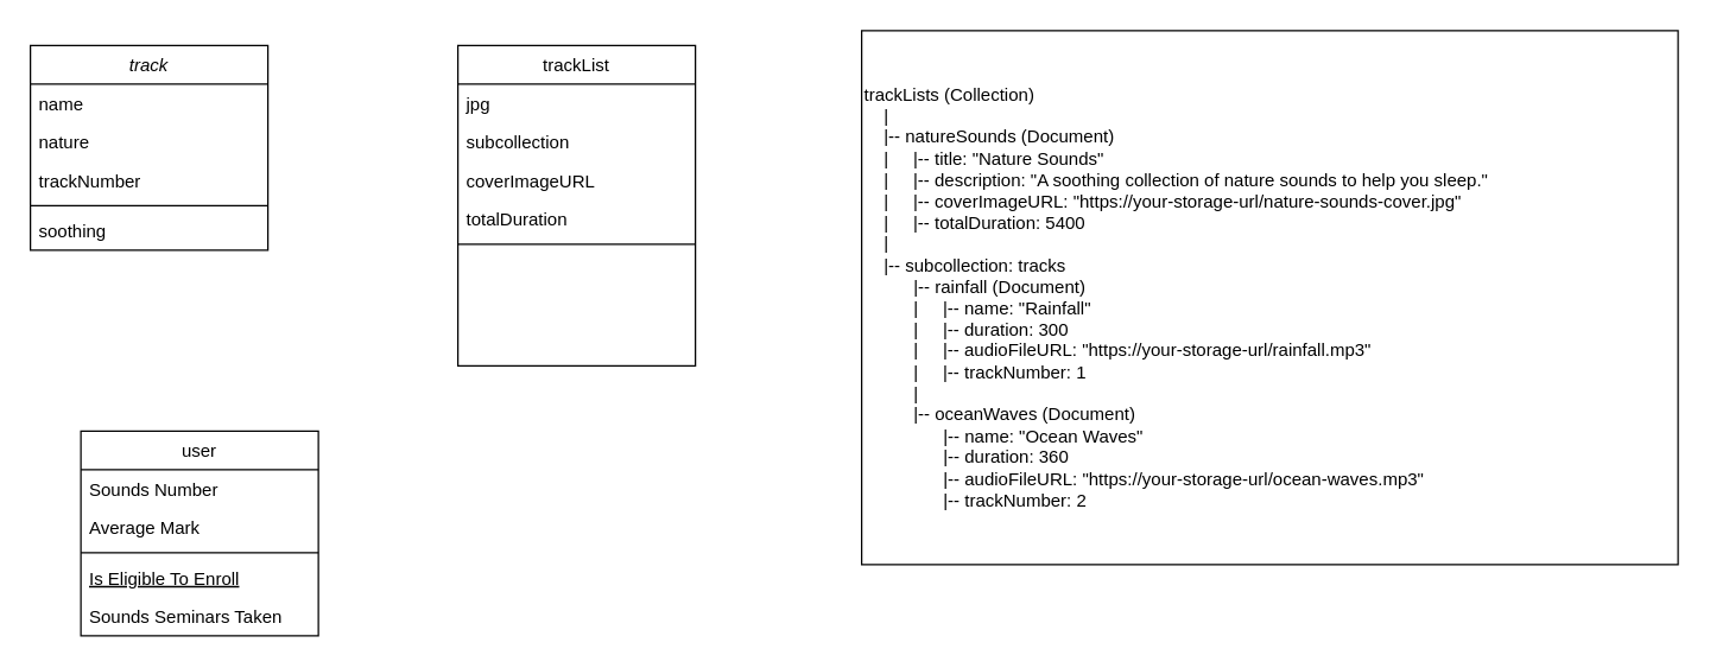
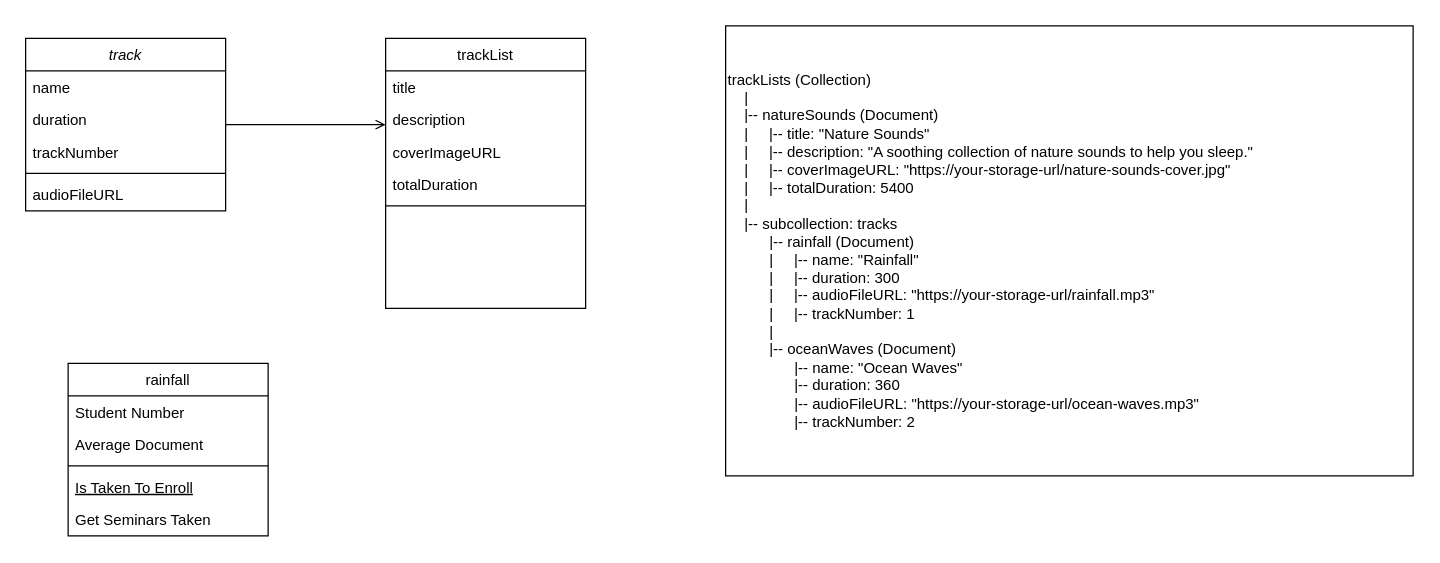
- <mxCell id="15" value="jpg" style="text;align=left;verticalAlign=top;spacingLeft=4;spacingRight=4;overflow=hidden;rotatable=0;points=[[0,0.5],[1,0.5]];portConstraint=eastwest;" parent="14" vertex="1"><mxGeometry y="26" width="160" height="26" as="geometry" /></mxCell>
+ <mxCell id="15" value="title" style="text;align=left;verticalAlign=top;spacingLeft=4;spacingRight=4;overflow=hidden;rotatable=0;points=[[0,0.5],[1,0.5]];portConstraint=eastwest;" parent="14" vertex="1"><mxGeometry y="26" width="160" height="26" as="geometry" /></mxCell>
- <mxCell id="4" value="nature" style="text;align=left;verticalAlign=top;spacingLeft=4;spacingRight=4;overflow=hidden;rotatable=0;points=[[0,0.5],[1,0.5]];portConstraint=eastwest;rounded=0;shadow=0;html=0;" parent="2" vertex="1"><mxGeometry y="52" width="160" height="26" as="geometry" /></mxCell>
+ <mxCell id="4" value="duration" style="text;align=left;verticalAlign=top;spacingLeft=4;spacingRight=4;overflow=hidden;rotatable=0;points=[[0,0.5],[1,0.5]];portConstraint=eastwest;rounded=0;shadow=0;html=0;" parent="2" vertex="1"><mxGeometry y="52" width="160" height="26" as="geometry" /></mxCell>
- <mxCell id="16" value="subcollection" style="text;align=left;verticalAlign=top;spacingLeft=4;spacingRight=4;overflow=hidden;rotatable=0;points=[[0,0.5],[1,0.5]];portConstraint=eastwest;rounded=0;shadow=0;html=0;" parent="14" vertex="1"><mxGeometry y="52" width="160" height="26" as="geometry" /></mxCell>
+ <mxCell id="16" value="description" style="text;align=left;verticalAlign=top;spacingLeft=4;spacingRight=4;overflow=hidden;rotatable=0;points=[[0,0.5],[1,0.5]];portConstraint=eastwest;rounded=0;shadow=0;html=0;" parent="14" vertex="1"><mxGeometry y="52" width="160" height="26" as="geometry" /></mxCell>
+ <mxCell id="20" value="" style="endArrow=open;shadow=0;strokeWidth=1;rounded=0;curved=0;endFill=1;edgeStyle=elbowEdgeStyle;elbow=vertical;" parent="1" source="2" target="14" edge="1"><mxGeometry x="0.5" y="41" relative="1" as="geometry"><mxPoint x="180" y="102" as="sourcePoint" /><mxPoint x="340" y="102" as="targetPoint" /><mxPoint x="-40" y="32" as="offset" /></mxGeometry></mxCell>
- <mxCell id="7" value="soothing" style="text;align=left;verticalAlign=top;spacingLeft=4;spacingRight=4;overflow=hidden;rotatable=0;points=[[0,0.5],[1,0.5]];portConstraint=eastwest;" parent="2" vertex="1"><mxGeometry y="112" width="160" height="26" as="geometry" /></mxCell>
+ <mxCell id="7" value="audioFileURL" style="text;align=left;verticalAlign=top;spacingLeft=4;spacingRight=4;overflow=hidden;rotatable=0;points=[[0,0.5],[1,0.5]];portConstraint=eastwest;" parent="2" vertex="1"><mxGeometry y="112" width="160" height="26" as="geometry" /></mxCell>
- <mxCell id="8" value="user" style="swimlane;fontStyle=0;align=center;verticalAlign=top;childLayout=stackLayout;horizontal=1;startSize=26;horizontalStack=0;resizeParent=1;resizeLast=0;collapsible=1;marginBottom=0;rounded=0;shadow=0;strokeWidth=1;" parent="1" vertex="1"><mxGeometry x="54" y="290" width="160" height="138" as="geometry"><mxRectangle x="130" y="380" width="160" height="26" as="alternateBounds" /></mxGeometry></mxCell>
+ <mxCell id="8" value="rainfall" style="swimlane;fontStyle=0;align=center;verticalAlign=top;childLayout=stackLayout;horizontal=1;startSize=26;horizontalStack=0;resizeParent=1;resizeLast=0;collapsible=1;marginBottom=0;rounded=0;shadow=0;strokeWidth=1;" parent="1" vertex="1"><mxGeometry x="54" y="290" width="160" height="138" as="geometry"><mxRectangle x="130" y="380" width="160" height="26" as="alternateBounds" /></mxGeometry></mxCell>
- <mxCell id="9" value="Sounds Number" style="text;align=left;verticalAlign=top;spacingLeft=4;spacingRight=4;overflow=hidden;rotatable=0;points=[[0,0.5],[1,0.5]];portConstraint=eastwest;" parent="8" vertex="1"><mxGeometry y="26" width="160" height="26" as="geometry" /></mxCell>
+ <mxCell id="9" value="Student Number" style="text;align=left;verticalAlign=top;spacingLeft=4;spacingRight=4;overflow=hidden;rotatable=0;points=[[0,0.5],[1,0.5]];portConstraint=eastwest;" parent="8" vertex="1"><mxGeometry y="26" width="160" height="26" as="geometry" /></mxCell>
- <mxCell id="10" value="Average Mark" style="text;align=left;verticalAlign=top;spacingLeft=4;spacingRight=4;overflow=hidden;rotatable=0;points=[[0,0.5],[1,0.5]];portConstraint=eastwest;rounded=0;shadow=0;html=0;" parent="8" vertex="1"><mxGeometry y="52" width="160" height="26" as="geometry" /></mxCell>
+ <mxCell id="10" value="Average Document" style="text;align=left;verticalAlign=top;spacingLeft=4;spacingRight=4;overflow=hidden;rotatable=0;points=[[0,0.5],[1,0.5]];portConstraint=eastwest;rounded=0;shadow=0;html=0;" parent="8" vertex="1"><mxGeometry y="52" width="160" height="26" as="geometry" /></mxCell>
- <mxCell id="12" value="Is Eligible To Enroll" style="text;align=left;verticalAlign=top;spacingLeft=4;spacingRight=4;overflow=hidden;rotatable=0;points=[[0,0.5],[1,0.5]];portConstraint=eastwest;fontStyle=4" parent="8" vertex="1"><mxGeometry y="86" width="160" height="26" as="geometry" /></mxCell>
+ <mxCell id="12" value="Is Taken To Enroll" style="text;align=left;verticalAlign=top;spacingLeft=4;spacingRight=4;overflow=hidden;rotatable=0;points=[[0,0.5],[1,0.5]];portConstraint=eastwest;fontStyle=4" parent="8" vertex="1"><mxGeometry y="86" width="160" height="26" as="geometry" /></mxCell>
- <mxCell id="13" value="Sounds Seminars Taken" style="text;align=left;verticalAlign=top;spacingLeft=4;spacingRight=4;overflow=hidden;rotatable=0;points=[[0,0.5],[1,0.5]];portConstraint=eastwest;" parent="8" vertex="1"><mxGeometry y="112" width="160" height="26" as="geometry" /></mxCell>
+ <mxCell id="13" value="Get Seminars Taken" style="text;align=left;verticalAlign=top;spacingLeft=4;spacingRight=4;overflow=hidden;rotatable=0;points=[[0,0.5],[1,0.5]];portConstraint=eastwest;" parent="8" vertex="1"><mxGeometry y="112" width="160" height="26" as="geometry" /></mxCell>
